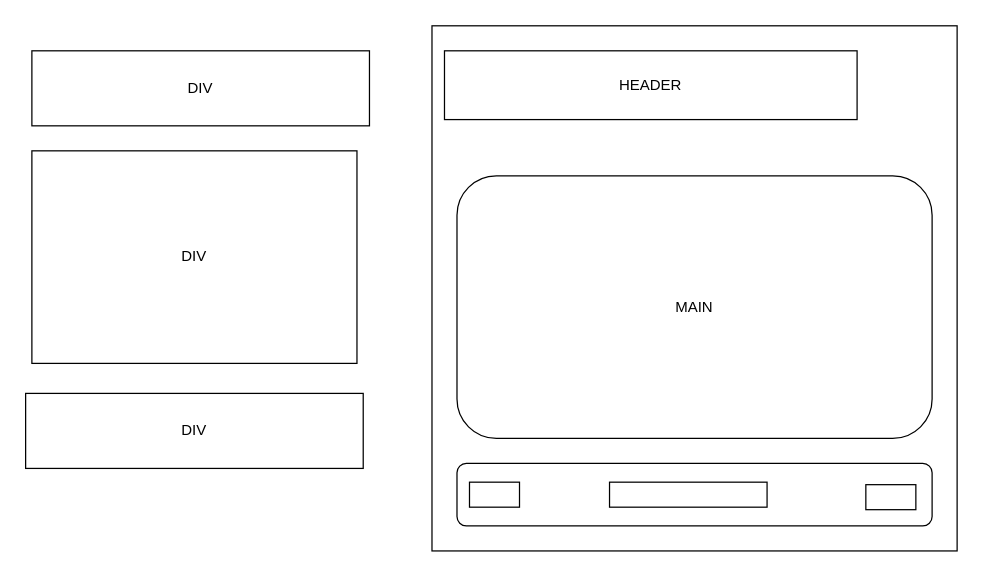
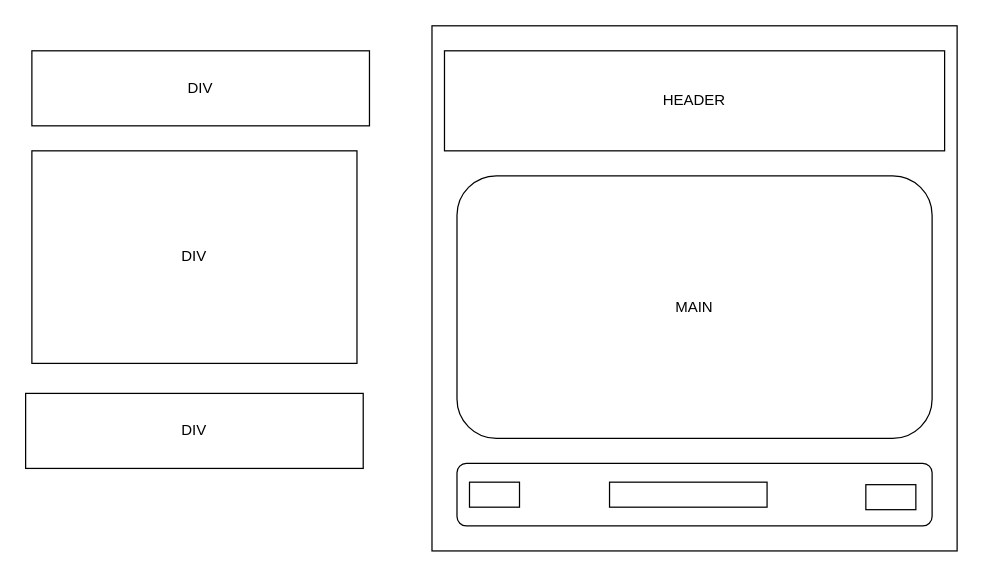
- <mxCell id="3" value="HEADER" style="rounded=0;whiteSpace=wrap;html=1;" vertex="1" parent="1"><mxGeometry x="355" y="40" width="330" height="55" as="geometry" /></mxCell>
+ <mxCell id="3" value="HEADER" style="rounded=0;whiteSpace=wrap;html=1;" vertex="1" parent="1"><mxGeometry x="355" y="40" width="400" height="80" as="geometry" /></mxCell>
